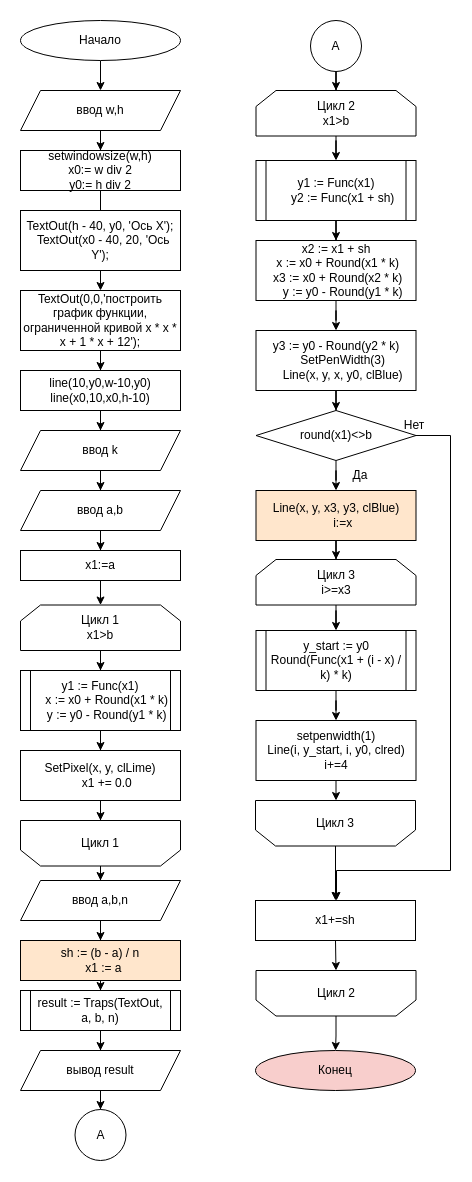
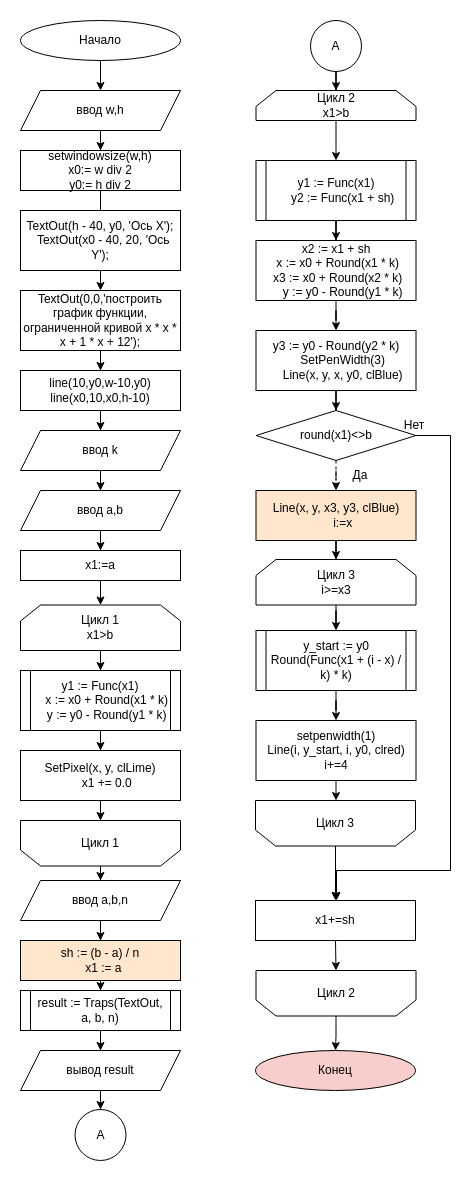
- <mxCell id="41" value="Цикл 2&lt;div&gt;x1&amp;gt;b&lt;/div&gt;" style="shape=loopLimit;whiteSpace=wrap;html=1;" parent="1" vertex="1"><mxGeometry x="255.5" y="90" width="160" height="45.5" as="geometry" /></mxCell>
+ <mxCell id="41" value="Цикл 2&lt;div&gt;x1&amp;gt;b&lt;/div&gt;" style="shape=loopLimit;whiteSpace=wrap;html=1;" parent="1" vertex="1"><mxGeometry x="255.5" y="90" width="160" height="30" as="geometry" /></mxCell>
- <mxCell id="48" style="edgeStyle=orthogonalEdgeStyle;rounded=0;orthogonalLoop=1;jettySize=auto;html=1;" parent="1" source="50" target="52" edge="1"><mxGeometry relative="1" as="geometry"><mxPoint x="335.5" y="490" as="targetPoint" /></mxGeometry></mxCell>
+ <mxCell id="48" style="edgeStyle=orthogonalEdgeStyle;rounded=0;orthogonalLoop=1;jettySize=auto;html=1;dashed=1;" parent="1" source="50" target="52" edge="1"><mxGeometry relative="1" as="geometry"><mxPoint x="335.5" y="490" as="targetPoint" /></mxGeometry></mxCell>
